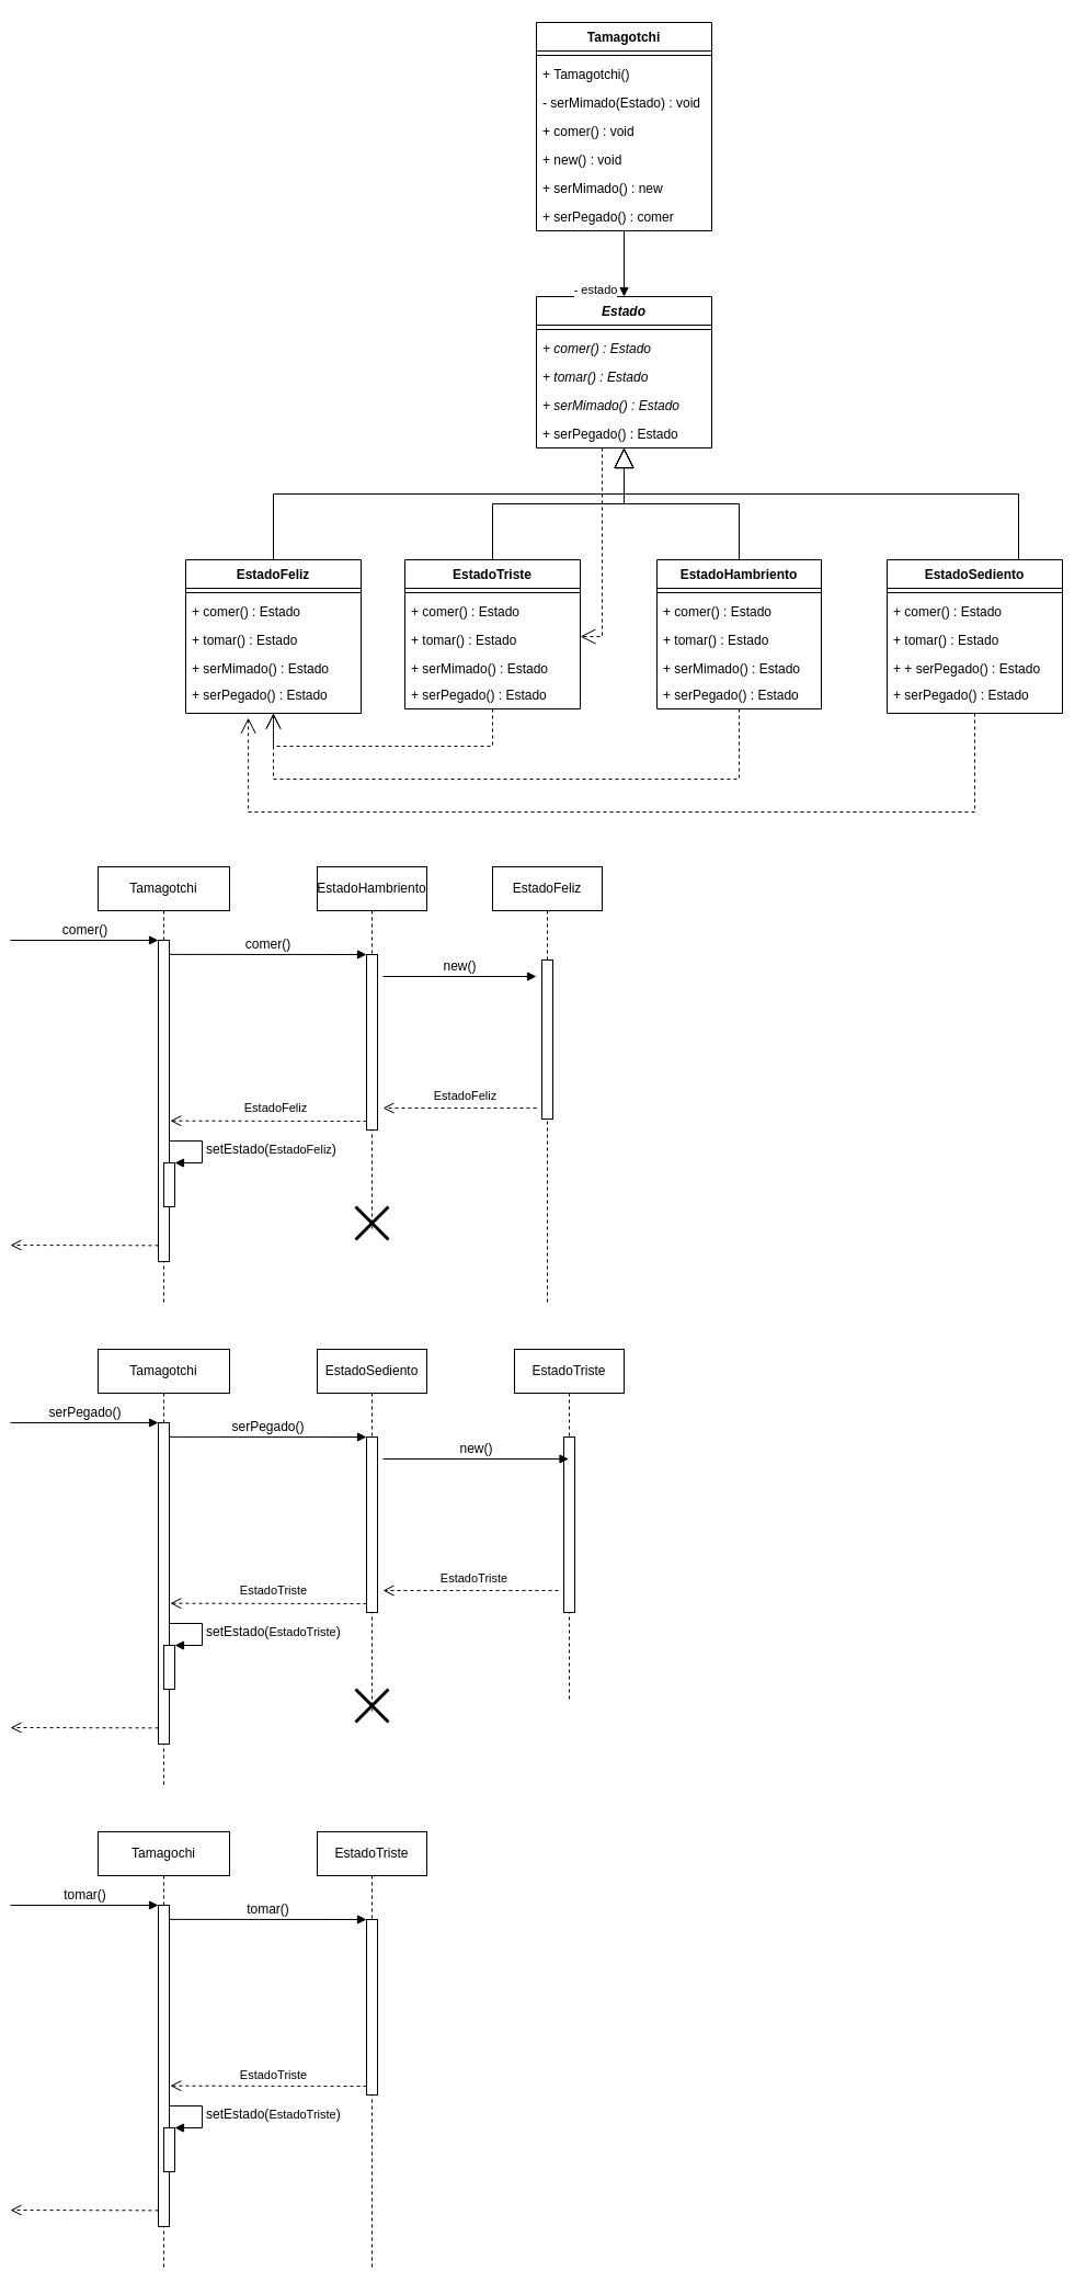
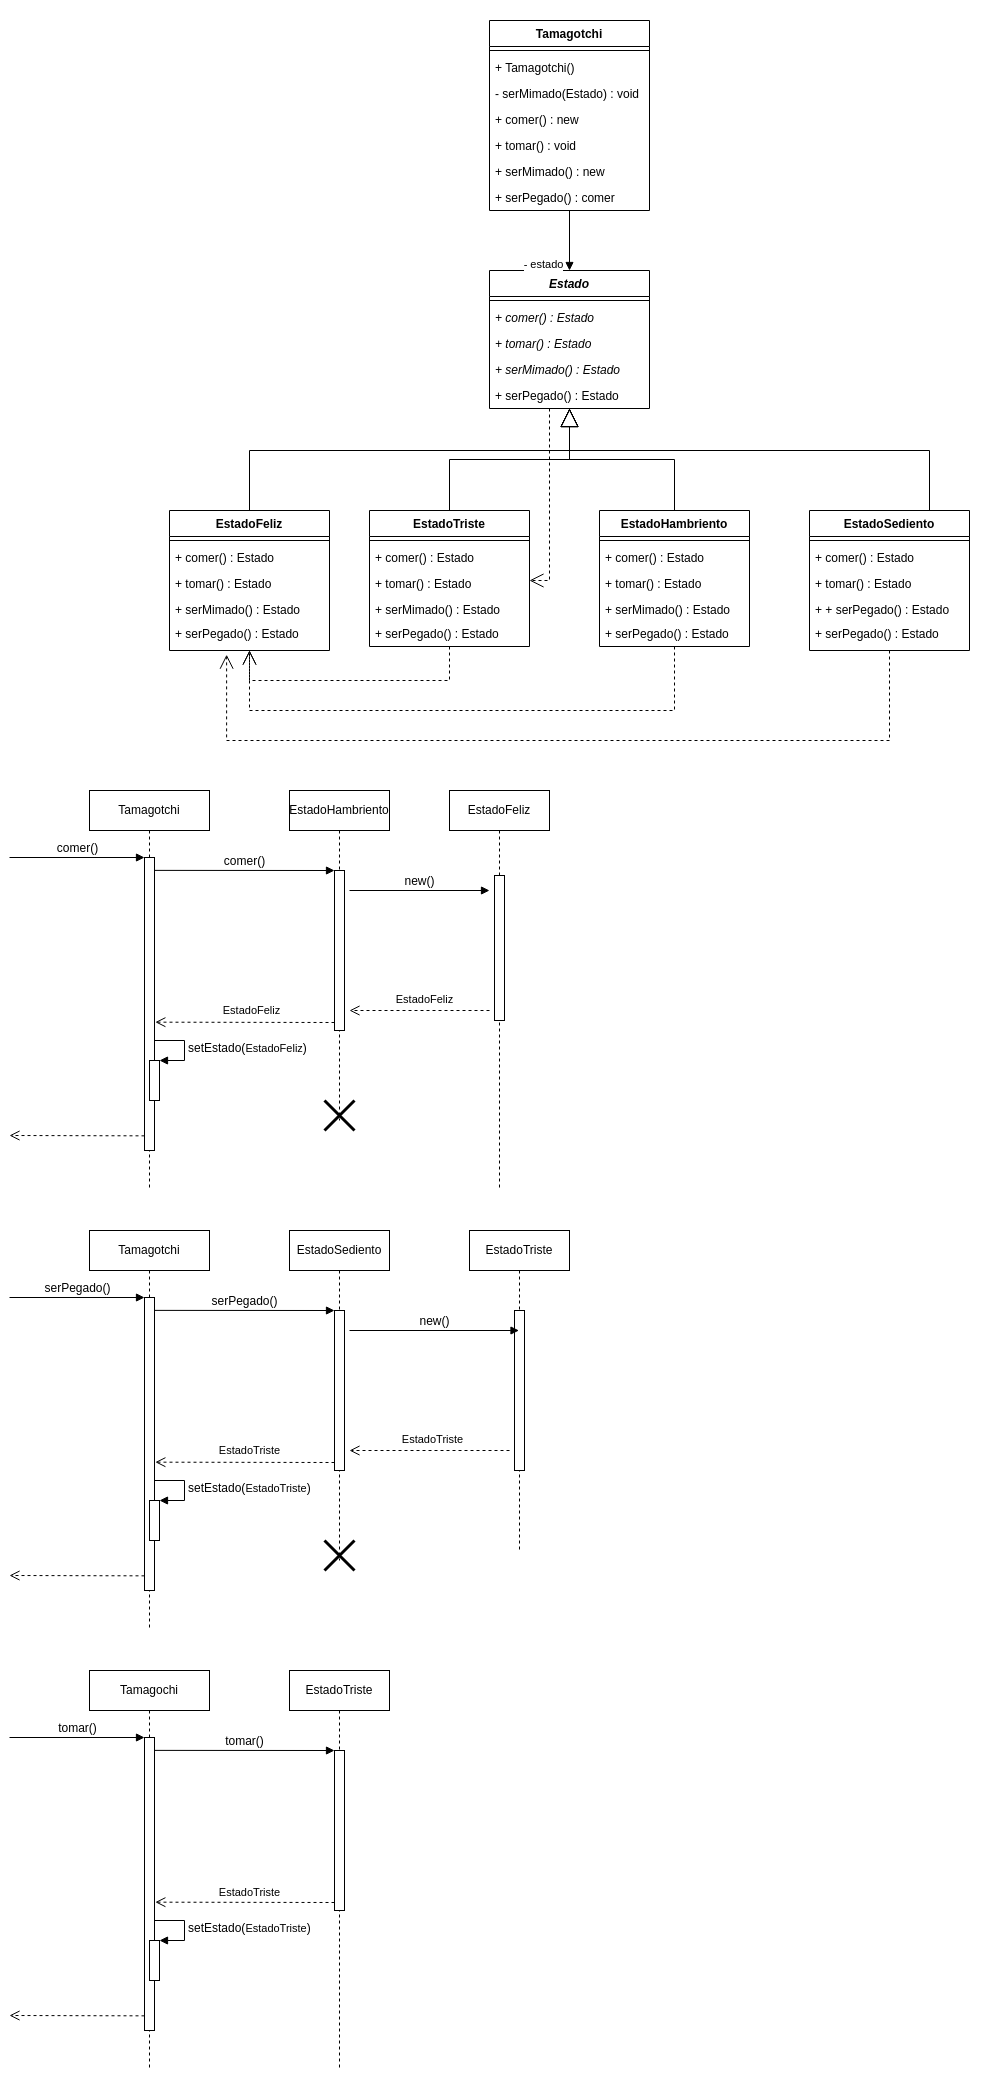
- <mxCell id="6" value="+ comer() : void" style="text;strokeColor=none;fillColor=none;align=left;verticalAlign=top;spacingLeft=4;spacingRight=4;overflow=hidden;rotatable=0;points=[[0,0.5],[1,0.5]];portConstraint=eastwest;" parent="2" vertex="1"><mxGeometry y="86" width="160" height="26" as="geometry" /></mxCell>
+ <mxCell id="6" value="+ comer() : new" style="text;strokeColor=none;fillColor=none;align=left;verticalAlign=top;spacingLeft=4;spacingRight=4;overflow=hidden;rotatable=0;points=[[0,0.5],[1,0.5]];portConstraint=eastwest;" parent="2" vertex="1"><mxGeometry y="86" width="160" height="26" as="geometry" /></mxCell>
- <mxCell id="7" value="+ new() : void" style="text;strokeColor=none;fillColor=none;align=left;verticalAlign=top;spacingLeft=4;spacingRight=4;overflow=hidden;rotatable=0;points=[[0,0.5],[1,0.5]];portConstraint=eastwest;" parent="2" vertex="1"><mxGeometry y="112" width="160" height="26" as="geometry" /></mxCell>
+ <mxCell id="7" value="+ tomar() : void" style="text;strokeColor=none;fillColor=none;align=left;verticalAlign=top;spacingLeft=4;spacingRight=4;overflow=hidden;rotatable=0;points=[[0,0.5],[1,0.5]];portConstraint=eastwest;" parent="2" vertex="1"><mxGeometry y="112" width="160" height="26" as="geometry" /></mxCell>
